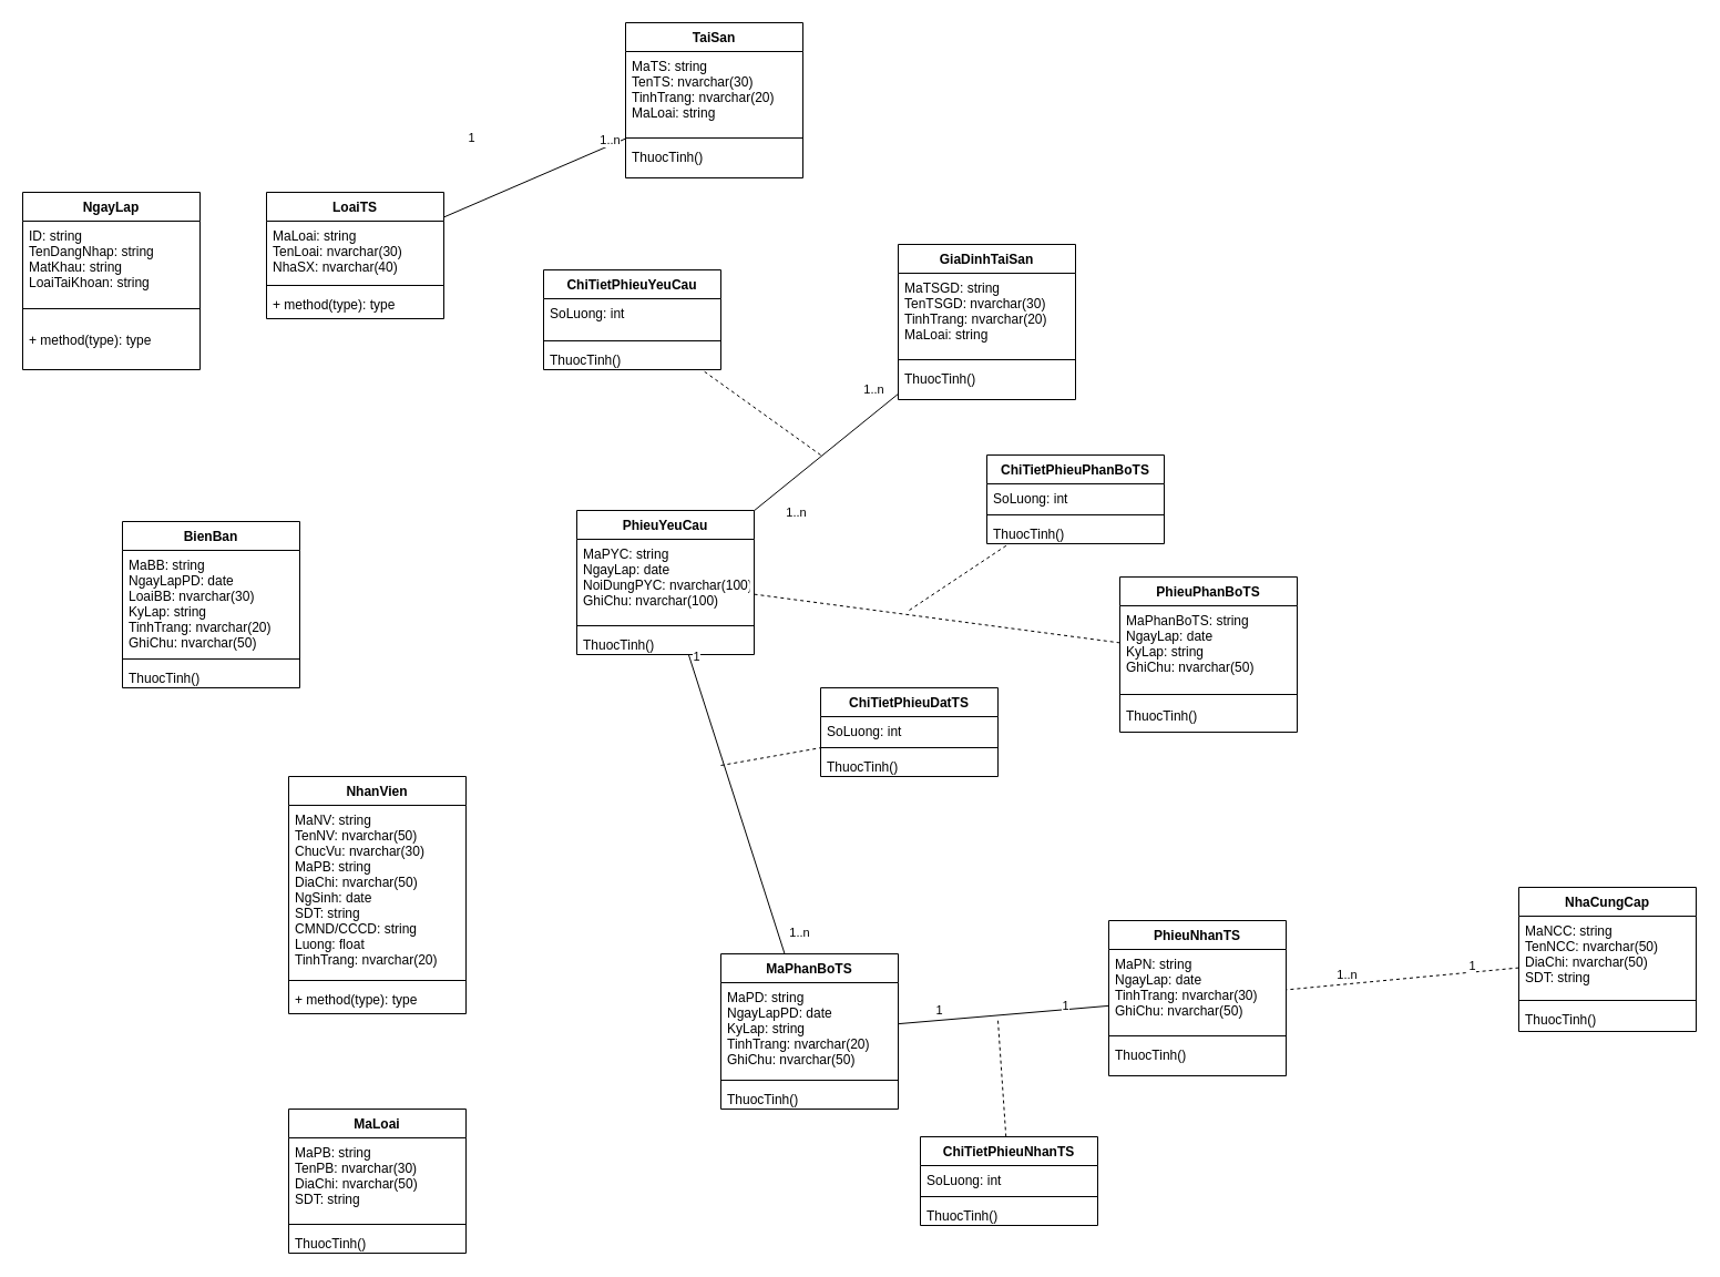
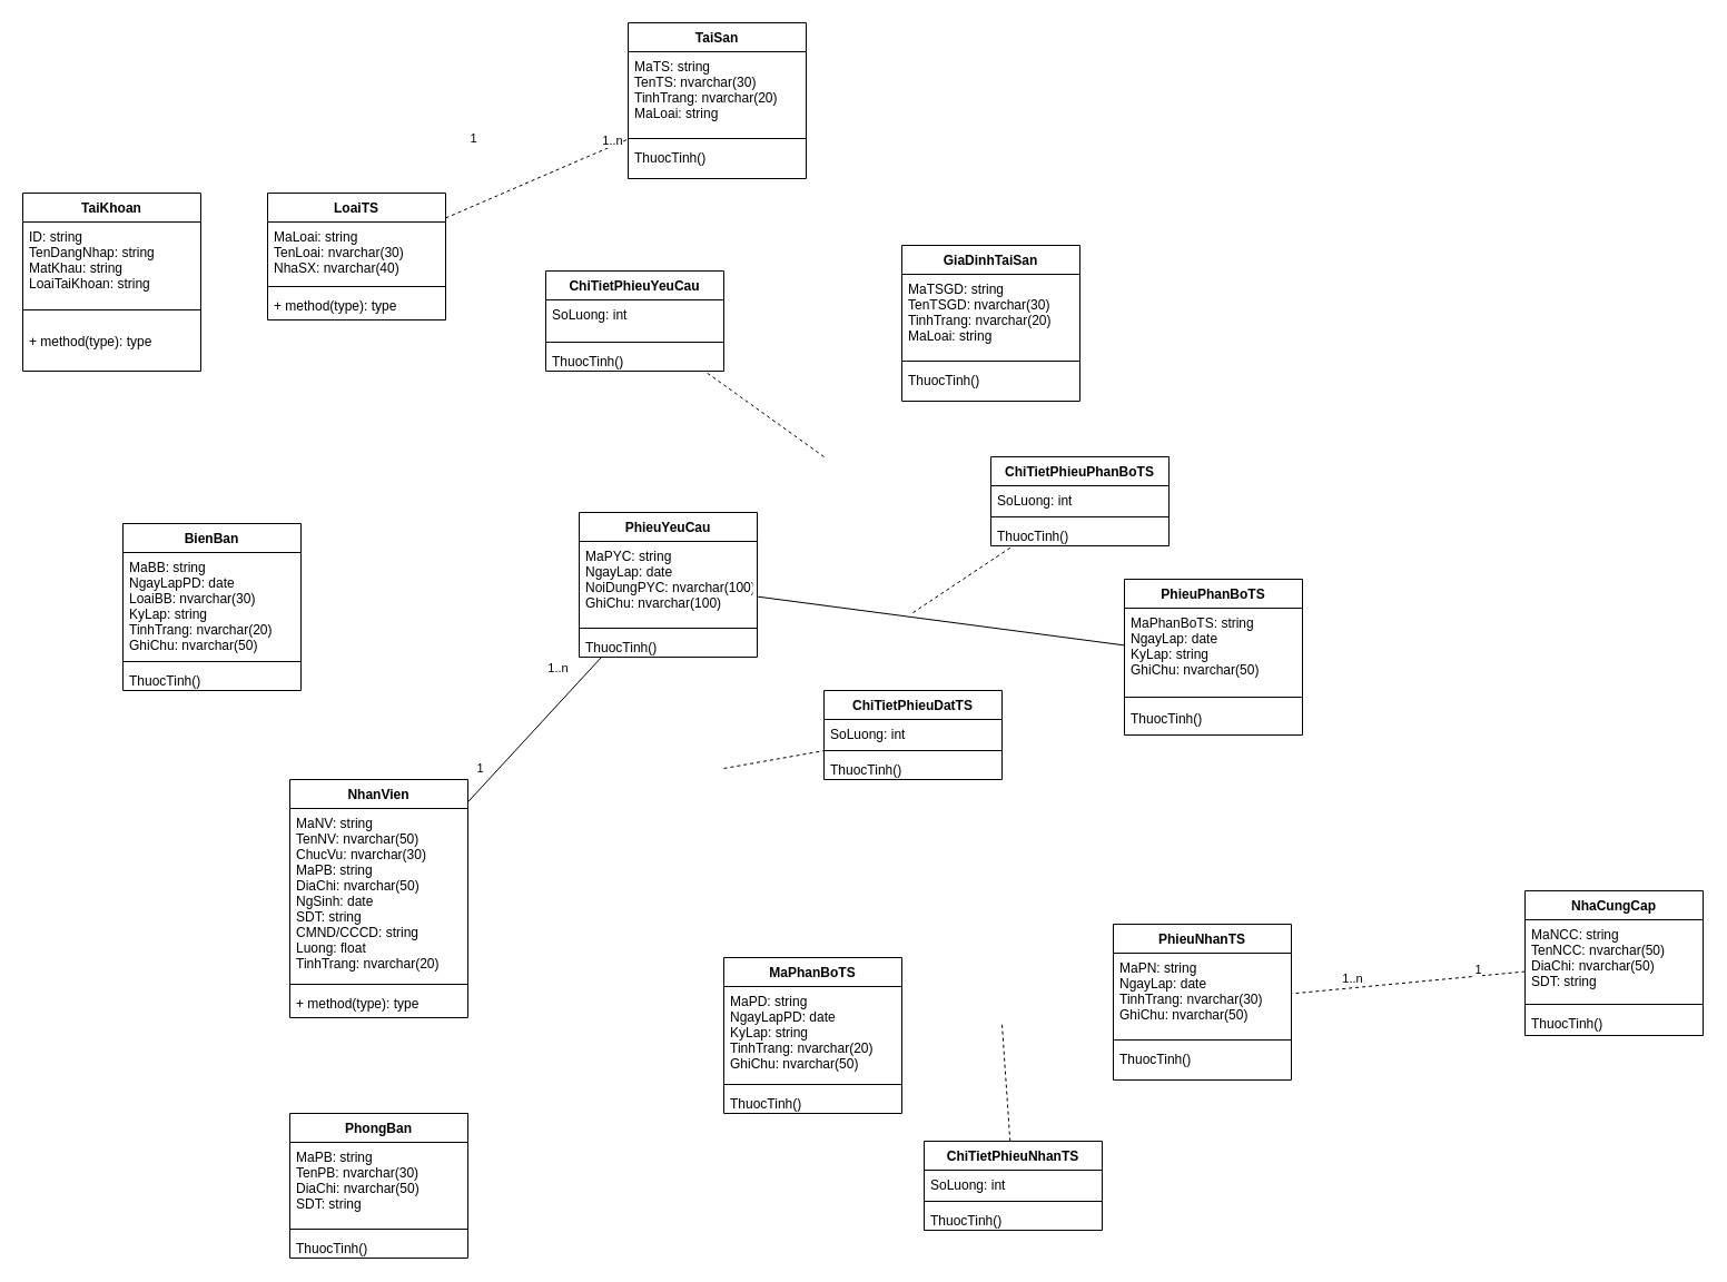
- <mxCell id="43" value="" style="endArrow=none;html=1;" parent="1" source="34" target="10" edge="1"><mxGeometry width="50" height="50" relative="1" as="geometry"><mxPoint x="660" y="700" as="sourcePoint" /><mxPoint x="710" y="650" as="targetPoint" /></mxGeometry></mxCell>
+ <mxCell id="43" value="" style="endArrow=none;html=1;dashed=1;" parent="1" source="34" target="10" edge="1"><mxGeometry width="50" height="50" relative="1" as="geometry"><mxPoint x="660" y="700" as="sourcePoint" /><mxPoint x="710" y="650" as="targetPoint" /></mxGeometry></mxCell>
- <mxCell id="58" value="NgayLap" style="swimlane;fontStyle=1;align=center;verticalAlign=top;childLayout=stackLayout;horizontal=1;startSize=26;horizontalStack=0;resizeParent=1;resizeParentMax=0;resizeLast=0;collapsible=1;marginBottom=0;" parent="1" vertex="1"><mxGeometry x="20" y="173" width="160" height="160" as="geometry" /></mxCell>
+ <mxCell id="58" value="TaiKhoan" style="swimlane;fontStyle=1;align=center;verticalAlign=top;childLayout=stackLayout;horizontal=1;startSize=26;horizontalStack=0;resizeParent=1;resizeParentMax=0;resizeLast=0;collapsible=1;marginBottom=0;" parent="1" vertex="1"><mxGeometry x="20" y="173" width="160" height="160" as="geometry" /></mxCell>
- <mxCell id="46" value="" style="endArrow=none;html=1;" parent="1" source="70" target="14" edge="1"><mxGeometry width="50" height="50" relative="1" as="geometry"><mxPoint x="660" y="700" as="sourcePoint" /><mxPoint x="710" y="650" as="targetPoint" /></mxGeometry></mxCell>
- <mxCell id="47" value="1..n" style="edgeLabel;html=1;align=center;verticalAlign=middle;resizable=0;points=[];" parent="46" vertex="1" connectable="0"><mxGeometry x="-0.463" y="1" relative="1" as="geometry"><mxPoint x="12.23" y="-33.55" as="offset" /></mxGeometry></mxCell>
- <mxCell id="48" value="1..n" style="edgeLabel;html=1;align=center;verticalAlign=middle;resizable=0;points=[];" parent="46" vertex="1" connectable="0"><mxGeometry x="0.577" y="-1" relative="1" as="geometry"><mxPoint x="11.07" y="23.97" as="offset" /></mxGeometry></mxCell>
- <mxCell id="39" value="" style="endArrow=none;html=1;dashed=1;" parent="1" source="14" target="26" edge="1"><mxGeometry width="50" height="50" relative="1" as="geometry"><mxPoint x="660" y="880" as="sourcePoint" /><mxPoint x="710" y="830" as="targetPoint" /></mxGeometry></mxCell>
+ <mxCell id="39" value="" style="endArrow=none;html=1;" parent="1" source="14" target="26" edge="1"><mxGeometry width="50" height="50" relative="1" as="geometry"><mxPoint x="660" y="880" as="sourcePoint" /><mxPoint x="710" y="830" as="targetPoint" /></mxGeometry></mxCell>
+ <mxCell id="40" value="" style="endArrow=none;html=1;" parent="1" source="2" target="14" edge="1"><mxGeometry width="50" height="50" relative="1" as="geometry"><mxPoint x="660" y="880" as="sourcePoint" /><mxPoint x="710" y="830" as="targetPoint" /></mxGeometry></mxCell>
+ <mxCell id="41" value="1..n" style="edgeLabel;html=1;align=center;verticalAlign=middle;resizable=0;points=[];" parent="40" vertex="1" connectable="0"><mxGeometry x="-0.137" y="1" relative="1" as="geometry"><mxPoint x="29.22" y="-63.68" as="offset" /></mxGeometry></mxCell>
+ <mxCell id="42" value="1" style="edgeLabel;html=1;align=center;verticalAlign=middle;resizable=0;points=[];" parent="40" vertex="1" connectable="0"><mxGeometry x="0.559" y="2" relative="1" as="geometry"><mxPoint x="-82.07" y="72.58" as="offset" /></mxGeometry></mxCell>
- <mxCell id="52" value="" style="endArrow=none;html=1;" parent="1" source="14" target="18" edge="1"><mxGeometry width="50" height="50" relative="1" as="geometry"><mxPoint x="650" y="840" as="sourcePoint" /><mxPoint x="700" y="790" as="targetPoint" /></mxGeometry></mxCell>
- <mxCell id="53" value="1..n" style="edgeLabel;html=1;align=center;verticalAlign=middle;resizable=0;points=[];" parent="52" vertex="1" connectable="0"><mxGeometry x="-0.22" y="1" relative="1" as="geometry"><mxPoint x="64.26" y="144.62" as="offset" /></mxGeometry></mxCell>
- <mxCell id="54" value="1" style="edgeLabel;html=1;align=center;verticalAlign=middle;resizable=0;points=[];" parent="52" vertex="1" connectable="0"><mxGeometry x="-0.867" y="1" relative="1" as="geometry"><mxPoint y="-16.07" as="offset" /></mxGeometry></mxCell>
- <mxCell id="55" value="" style="endArrow=none;html=1;" parent="1" source="18" target="22" edge="1"><mxGeometry width="50" height="50" relative="1" as="geometry"><mxPoint x="650" y="1030" as="sourcePoint" /><mxPoint x="700" y="980" as="targetPoint" /></mxGeometry></mxCell>
- <mxCell id="56" value="1" style="edgeLabel;html=1;align=center;verticalAlign=middle;resizable=0;points=[];" parent="55" vertex="1" connectable="0"><mxGeometry x="0.169" y="-1" relative="1" as="geometry"><mxPoint x="40" y="-8" as="offset" /></mxGeometry></mxCell>
- <mxCell id="57" value="1" style="edgeLabel;html=1;align=center;verticalAlign=middle;resizable=0;points=[];" parent="55" vertex="1" connectable="0"><mxGeometry x="-0.247" y="3" relative="1" as="geometry"><mxPoint x="-35" y="-4" as="offset" /></mxGeometry></mxCell>
- <mxCell id="6" value="MaLoai" style="swimlane;fontStyle=1;align=center;verticalAlign=top;childLayout=stackLayout;horizontal=1;startSize=26;horizontalStack=0;resizeParent=1;resizeParentMax=0;resizeLast=0;collapsible=1;marginBottom=0;" parent="1" vertex="1"><mxGeometry x="260" y="1000" width="160" height="130" as="geometry" /></mxCell>
+ <mxCell id="6" value="PhongBan" style="swimlane;fontStyle=1;align=center;verticalAlign=top;childLayout=stackLayout;horizontal=1;startSize=26;horizontalStack=0;resizeParent=1;resizeParentMax=0;resizeLast=0;collapsible=1;marginBottom=0;" parent="1" vertex="1"><mxGeometry x="260" y="1000" width="160" height="130" as="geometry" /></mxCell>
